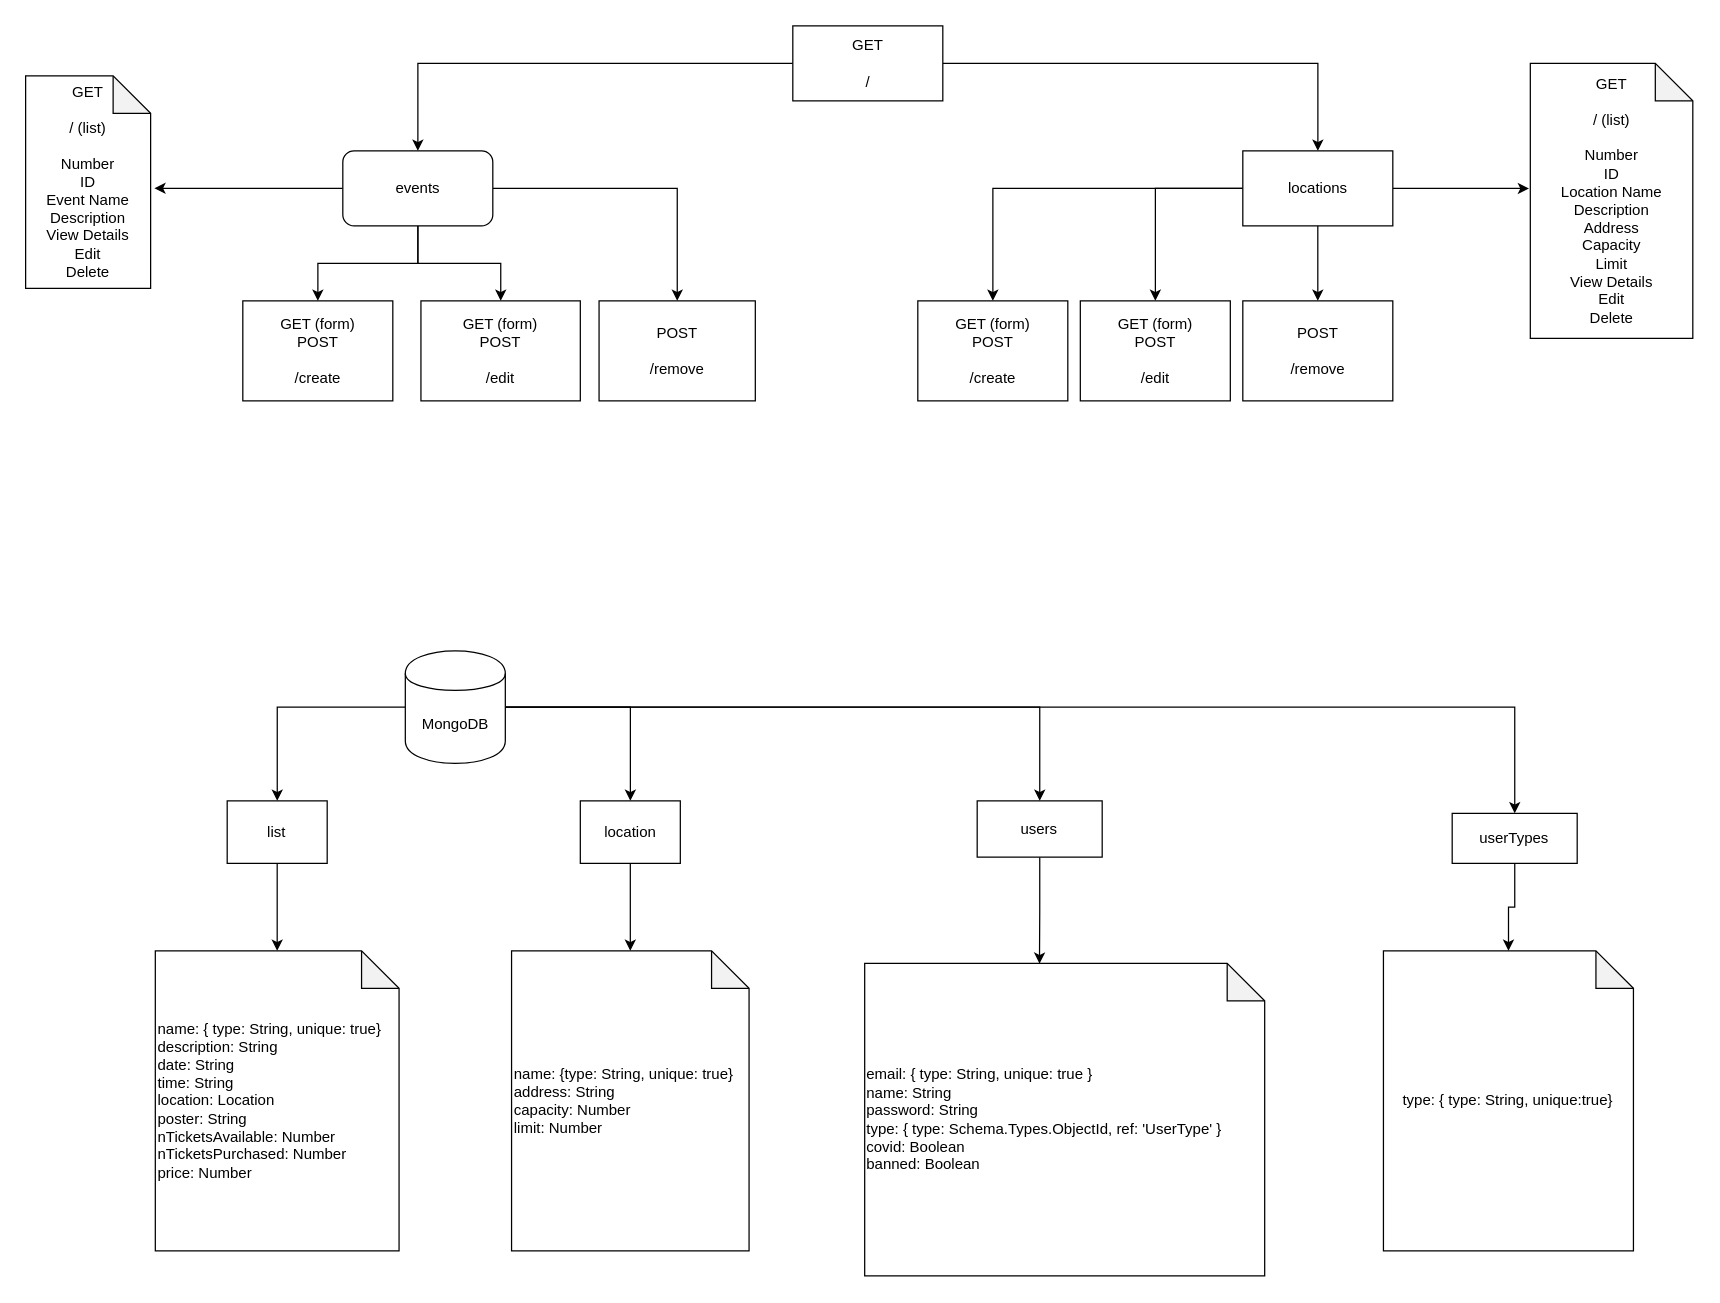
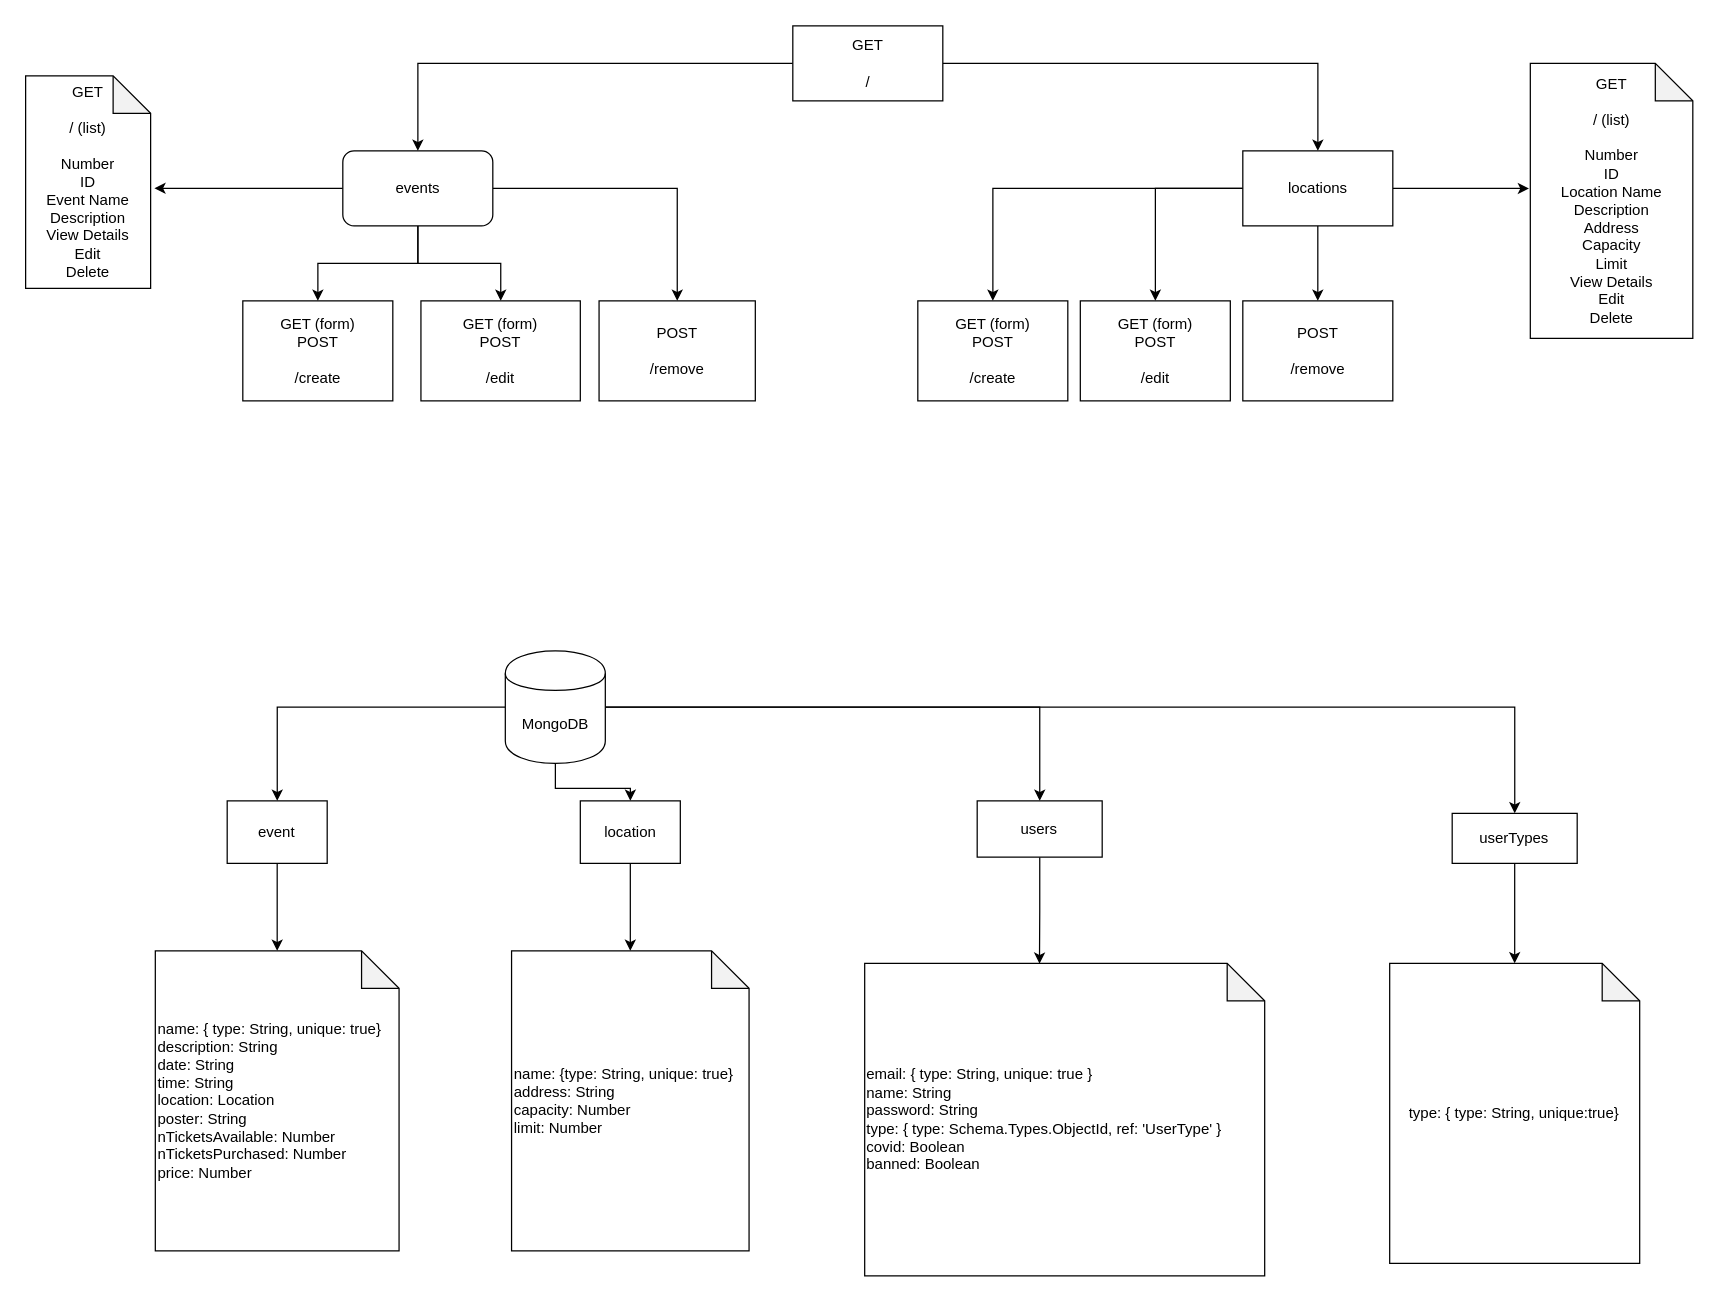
- <mxCell id="27" value="MongoDB" style="shape=cylinder;whiteSpace=wrap;html=1;boundedLbl=1;backgroundOutline=1;" parent="1" vertex="1"><mxGeometry x="323.75" y="520" width="80" height="90" as="geometry" /></mxCell>
+ <mxCell id="27" value="MongoDB" style="shape=cylinder;whiteSpace=wrap;html=1;boundedLbl=1;backgroundOutline=1;" parent="1" vertex="1"><mxGeometry x="403.75" y="520" width="80" height="90" as="geometry" /></mxCell>
- <mxCell id="22" value="list" style="whiteSpace=wrap;html=1;" parent="1" vertex="1"><mxGeometry x="181.25" y="640" width="80" height="50" as="geometry" /></mxCell>
+ <mxCell id="22" value="event" style="whiteSpace=wrap;html=1;" parent="1" vertex="1"><mxGeometry x="181.25" y="640" width="80" height="50" as="geometry" /></mxCell>
- <mxCell id="39" value="type: { type: String, unique:true}" style="shape=note;whiteSpace=wrap;html=1;backgroundOutline=1;darkOpacity=0.05;" parent="1" vertex="1"><mxGeometry x="1106.25" y="760" width="200" height="240" as="geometry" /></mxCell>
+ <mxCell id="39" value="type: { type: String, unique:true}" style="shape=note;whiteSpace=wrap;html=1;backgroundOutline=1;darkOpacity=0.05;" parent="1" vertex="1"><mxGeometry x="1111.25" y="770" width="200" height="240" as="geometry" /></mxCell>
